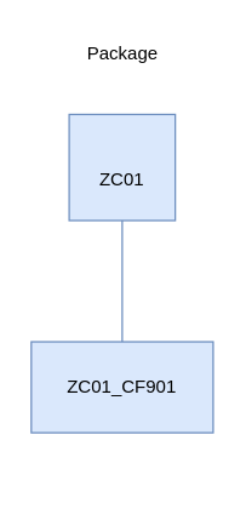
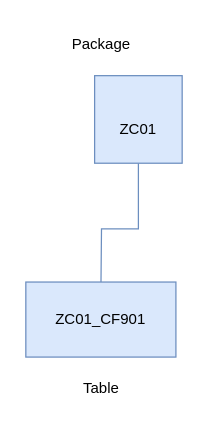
- <mxCell id="3" value="&lt;br&gt;ZC01" style="whiteSpace=wrap;html=1;aspect=fixed;fillColor=#dae8fc;strokeColor=#6c8ebf;" vertex="1" parent="1"><mxGeometry x="45" y="75" width="70" height="70" as="geometry" /></mxCell>
+ <mxCell id="3" value="&lt;br&gt;ZC01" style="whiteSpace=wrap;html=1;aspect=fixed;fillColor=#dae8fc;strokeColor=#6c8ebf;" vertex="1" parent="1"><mxGeometry x="75" y="60" width="70" height="70" as="geometry" /></mxCell>
+ <mxCell id="6" value="Table" style="text;html=1;align=center;verticalAlign=middle;resizable=0;points=[];autosize=1;strokeColor=none;fillColor=none;" vertex="1" parent="1"><mxGeometry x="55" y="295" width="50" height="30" as="geometry" /></mxCell>
